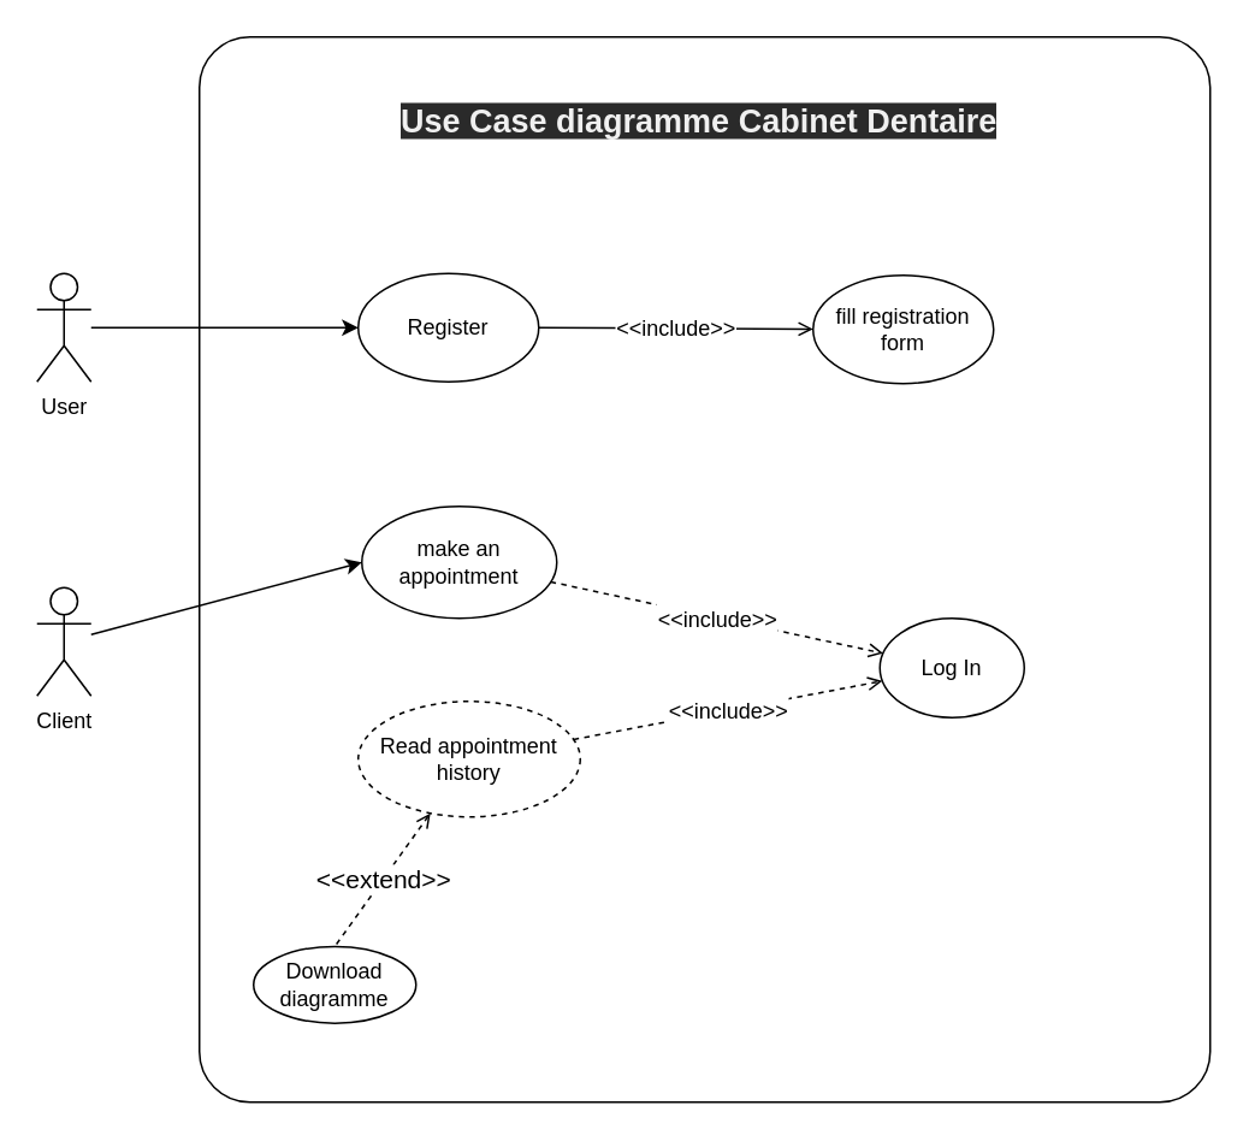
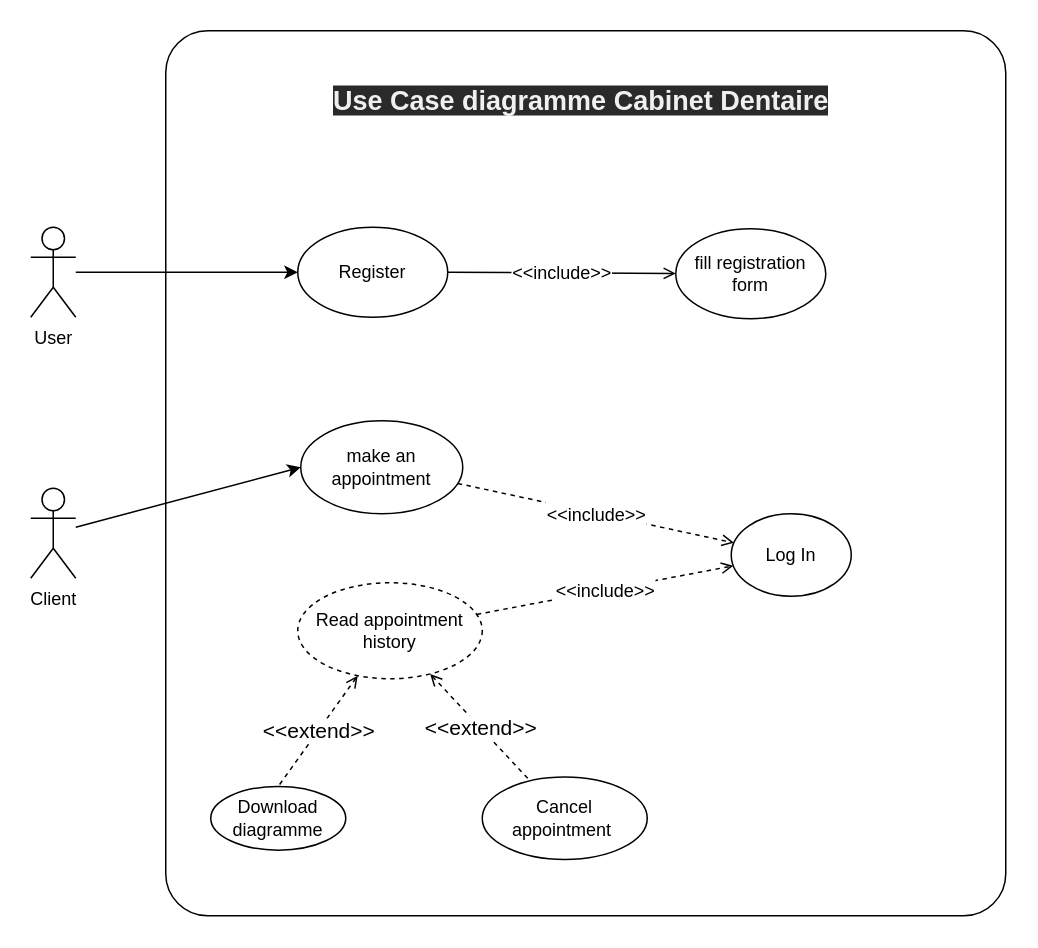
+ <mxCell id="14" value="&amp;lt;&amp;lt;extend&amp;gt;&amp;gt;" style="edgeStyle=none;html=1;dashed=1;fontSize=14;endArrow=none;endFill=0;startArrow=open;startFill=0;" edge="1" parent="1" source="16" target="17"><mxGeometry relative="1" as="geometry" /></mxCell>
+ <mxCell id="17" value="&lt;font style=&quot;font-size: 12px&quot;&gt;Cancel appointment&amp;nbsp;&lt;/font&gt;" style="ellipse;whiteSpace=wrap;html=1;" vertex="1" parent="1"><mxGeometry x="321" y="517.5" width="110" height="55" as="geometry" /></mxCell>
